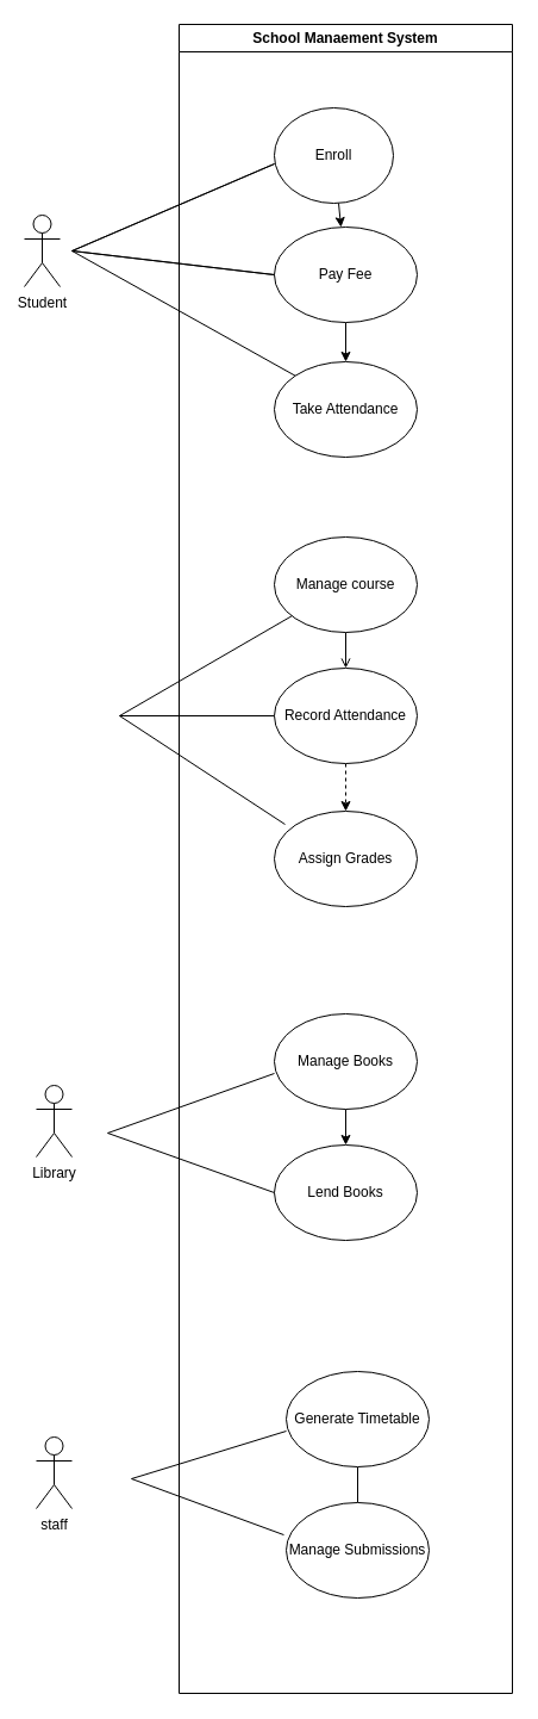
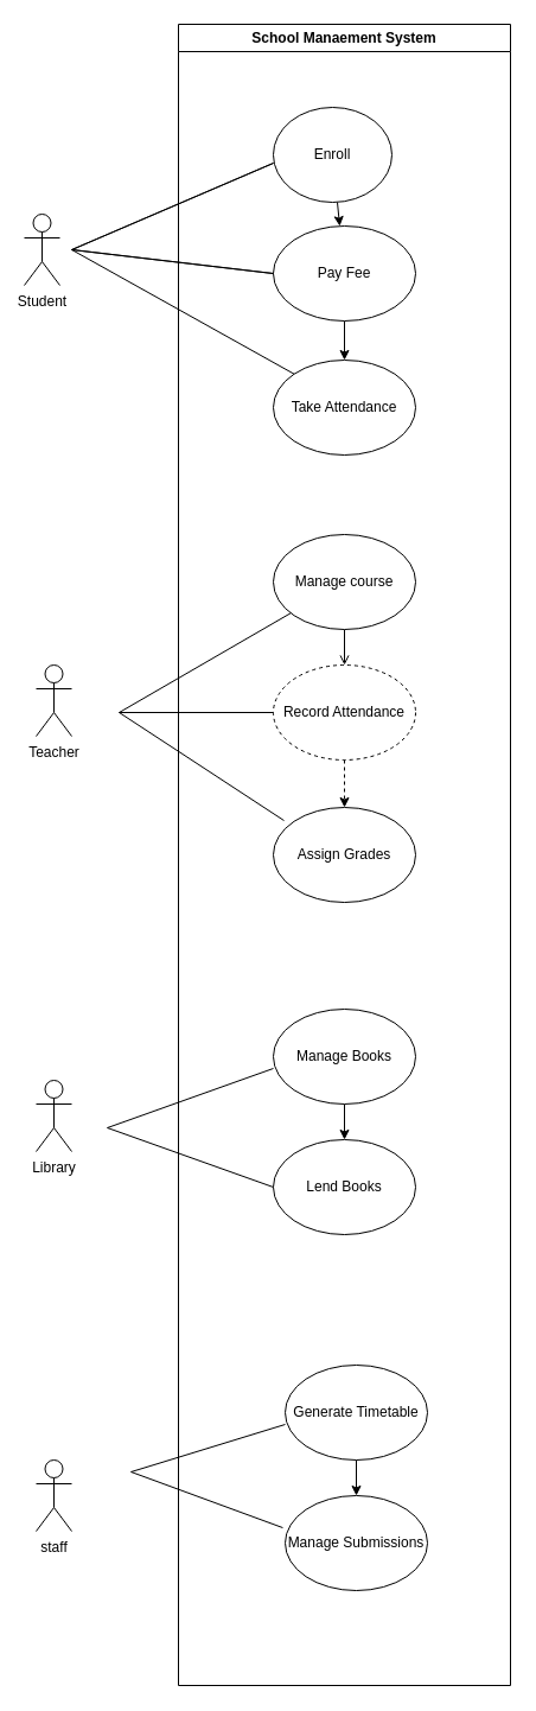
+ <mxCell id="23" value="Teacher" style="shape=umlActor;verticalLabelPosition=bottom;verticalAlign=top;html=1;outlineConnect=0;" parent="1" vertex="1"><mxGeometry x="30" y="560" width="30" height="60" as="geometry" /></mxCell>
- <mxCell id="11" value="Record Attendance" style="ellipse;whiteSpace=wrap;html=1;" parent="2" vertex="1"><mxGeometry x="80" y="540" width="120" height="80" as="geometry" /></mxCell>
+ <mxCell id="11" value="Record Attendance" style="ellipse;whiteSpace=wrap;html=1;dashed=1;" parent="2" vertex="1"><mxGeometry x="80" y="540" width="120" height="80" as="geometry" /></mxCell>
- <mxCell id="25" value="staff" style="shape=umlActor;verticalLabelPosition=bottom;verticalAlign=top;html=1;outlineConnect=0;" parent="1" vertex="1"><mxGeometry x="30" y="1205" width="30" height="60" as="geometry" /></mxCell>
+ <mxCell id="25" value="staff" style="shape=umlActor;verticalLabelPosition=bottom;verticalAlign=top;html=1;outlineConnect=0;" parent="1" vertex="1"><mxGeometry x="30" y="1230" width="30" height="60" as="geometry" /></mxCell>
- <mxCell id="16" style="edgeStyle=none;html=1;endArrow=none;" edge="1" parent="2" source="17" target="18"><mxGeometry relative="1" as="geometry" /></mxCell>
+ <mxCell id="16" style="edgeStyle=none;html=1;" edge="1" parent="2" source="17" target="18"><mxGeometry relative="1" as="geometry" /></mxCell>
